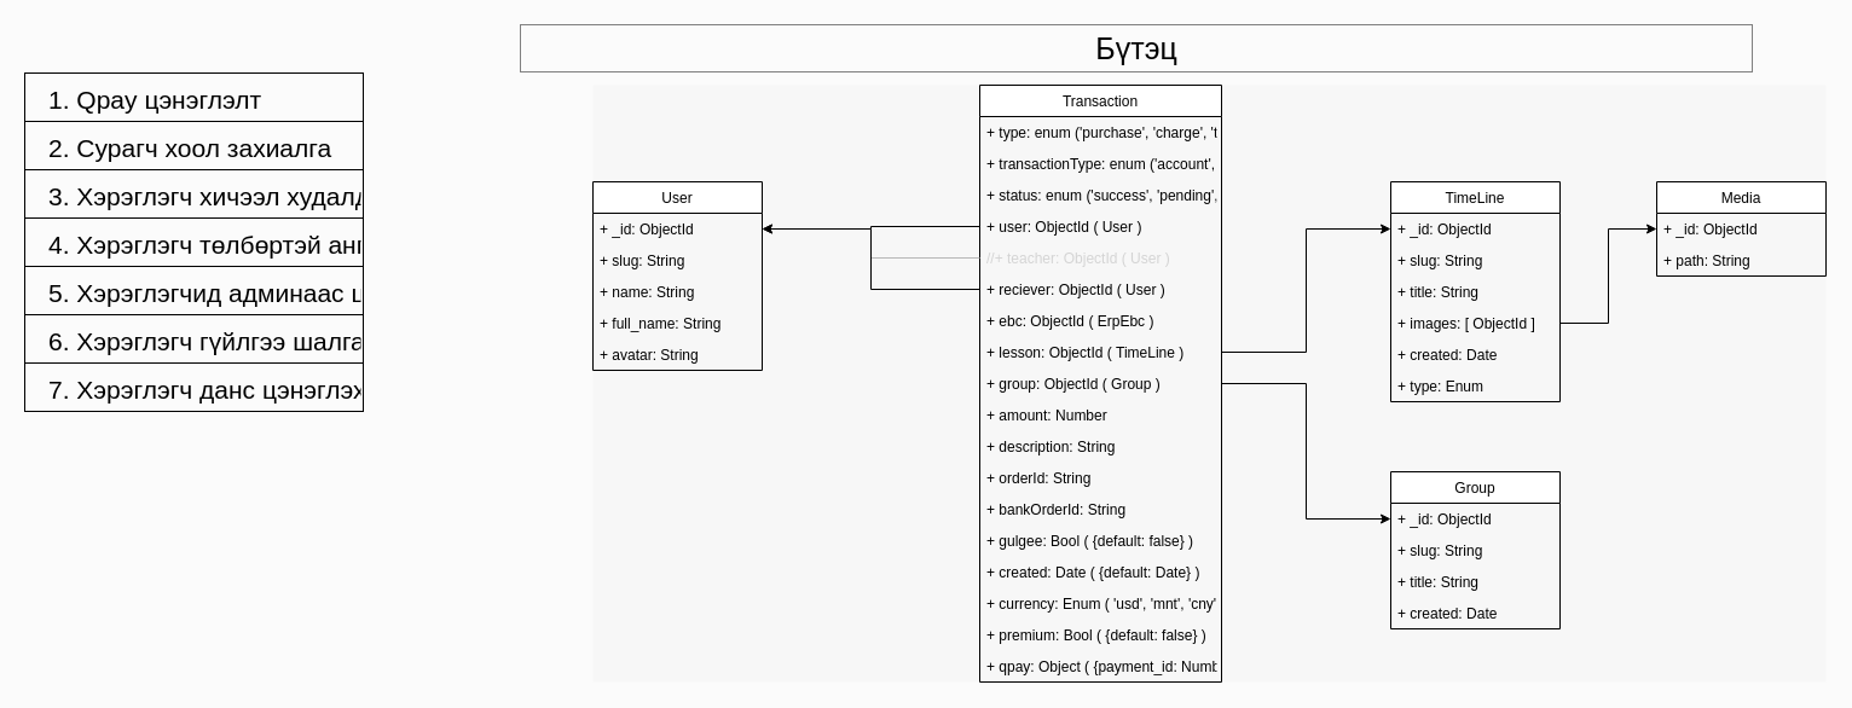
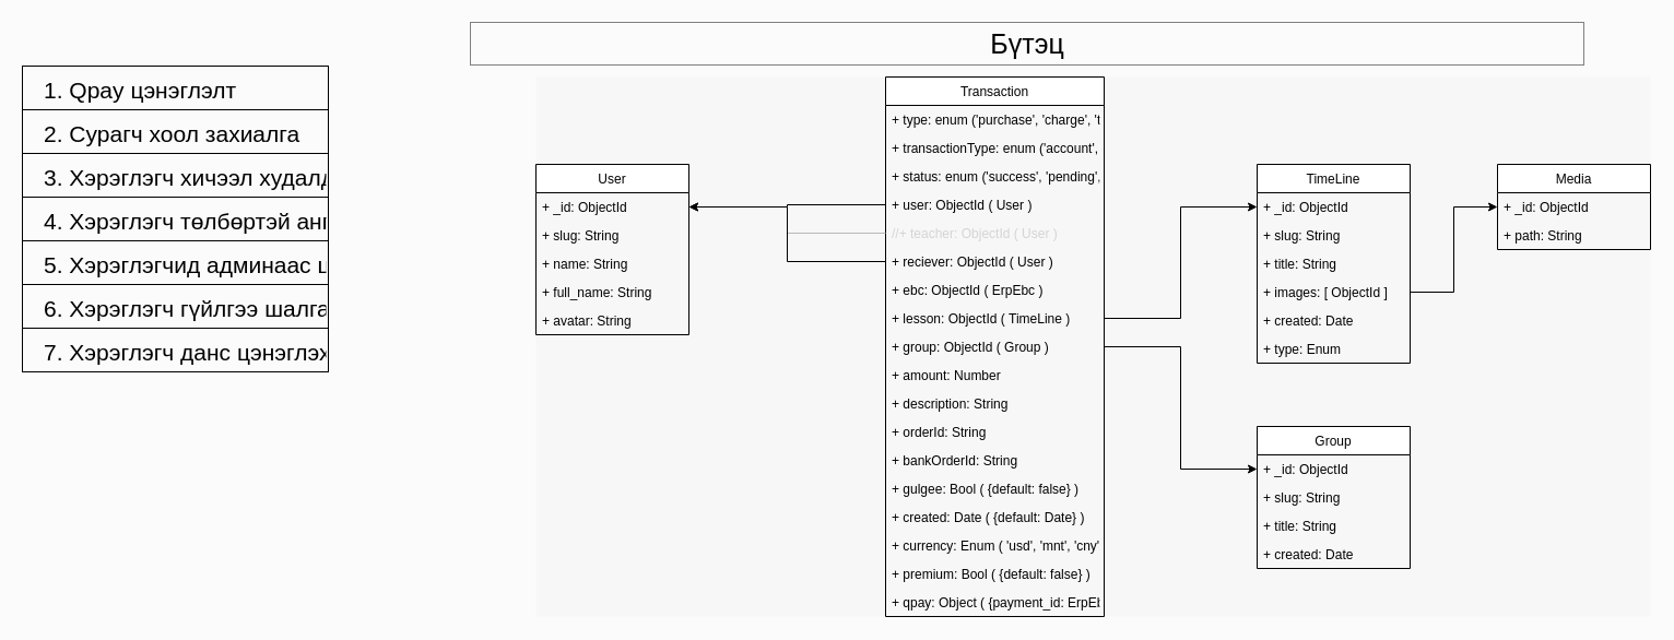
- <mxCell id="23" value="+ qpay: Object ( {payment_id: Number, qPay_QRcode: String, payment_info: Object.null} )&#10;" style="text;strokeColor=none;fillColor=none;align=left;verticalAlign=top;spacingLeft=4;spacingRight=4;overflow=hidden;rotatable=0;points=[[0,0.5],[1,0.5]];portConstraint=eastwest;" parent="5" vertex="1"><mxGeometry y="468" width="200" height="26" as="geometry" /></mxCell>
+ <mxCell id="23" value="+ qpay: Object ( {payment_id: ErpEbc, qPay_QRcode: String, payment_info: Object.null} )&#10;" style="text;strokeColor=none;fillColor=none;align=left;verticalAlign=top;spacingLeft=4;spacingRight=4;overflow=hidden;rotatable=0;points=[[0,0.5],[1,0.5]];portConstraint=eastwest;" parent="5" vertex="1"><mxGeometry y="468" width="200" height="26" as="geometry" /></mxCell>
